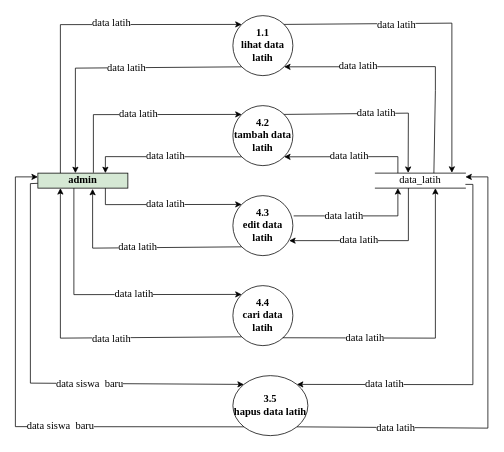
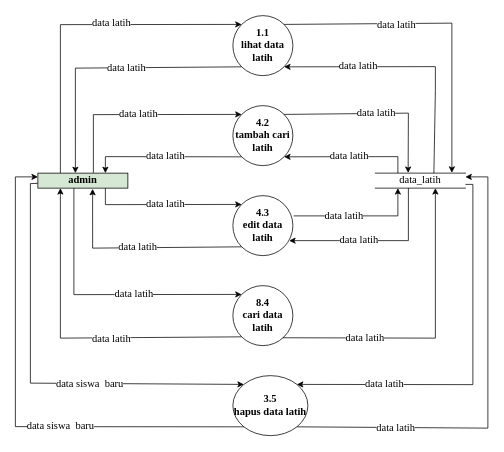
- <mxCell id="3" value="4.2&lt;br style=&quot;font-size: 14px;&quot;&gt;tambah data latih" style="ellipse;whiteSpace=wrap;html=1;aspect=fixed;fontFamily=Times New Roman;fontSize=14;fontStyle=1" vertex="1" parent="1"><mxGeometry x="310" y="140" width="80" height="80" as="geometry" /></mxCell>
+ <mxCell id="3" value="4.2&lt;br style=&quot;font-size: 14px;&quot;&gt;tambah cari latih" style="ellipse;whiteSpace=wrap;html=1;aspect=fixed;fontFamily=Times New Roman;fontSize=14;fontStyle=1" vertex="1" parent="1"><mxGeometry x="310" y="140" width="80" height="80" as="geometry" /></mxCell>
- <mxCell id="5" value="4.4&lt;br style=&quot;font-size: 14px;&quot;&gt;cari data latih" style="ellipse;whiteSpace=wrap;html=1;aspect=fixed;fontFamily=Times New Roman;fontSize=14;fontStyle=1" vertex="1" parent="1"><mxGeometry x="310" y="380" width="80" height="80" as="geometry" /></mxCell>
+ <mxCell id="5" value="8.4&lt;br style=&quot;font-size: 14px;&quot;&gt;cari data latih" style="ellipse;whiteSpace=wrap;html=1;aspect=fixed;fontFamily=Times New Roman;fontSize=14;fontStyle=1" vertex="1" parent="1"><mxGeometry x="310" y="380" width="80" height="80" as="geometry" /></mxCell>
